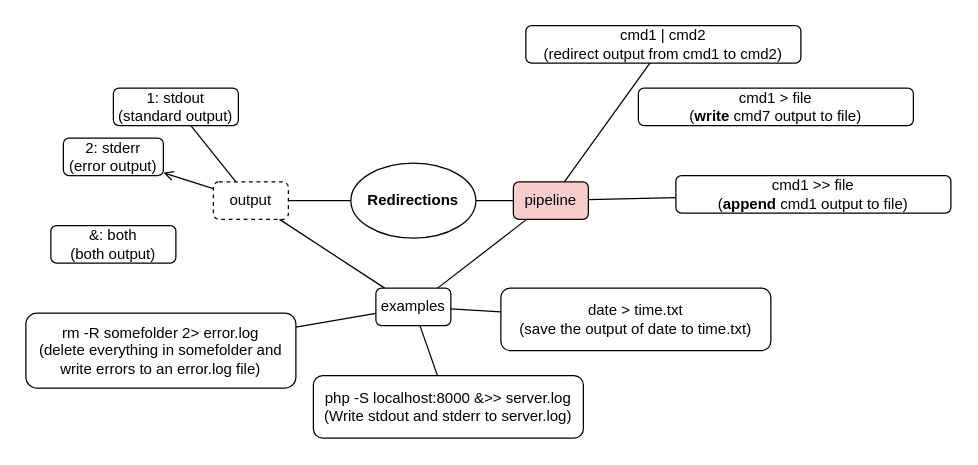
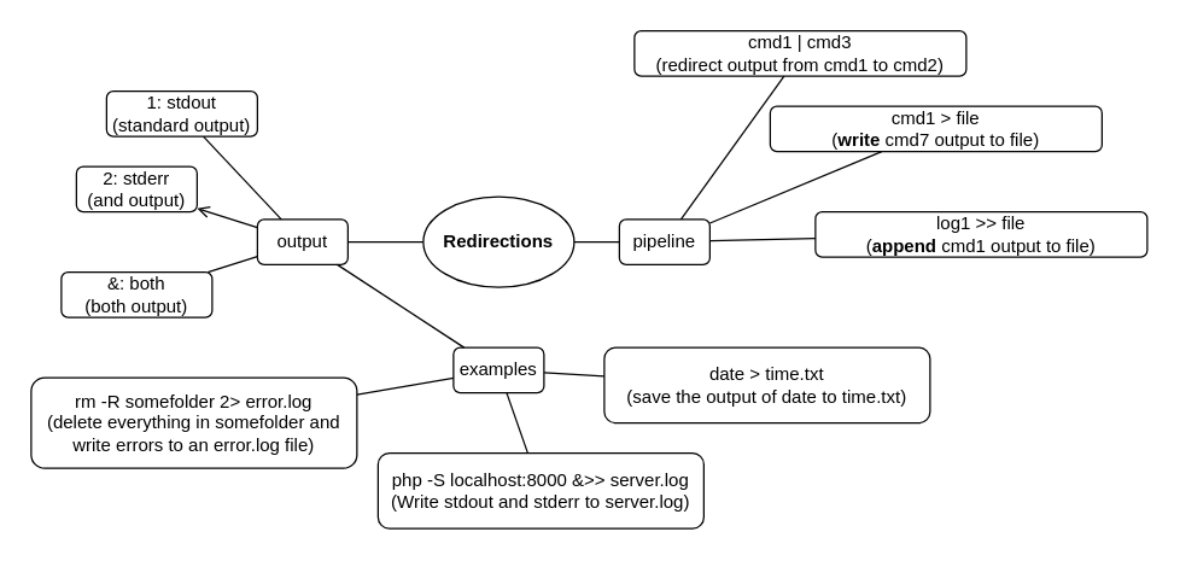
- <mxCell id="4" value="cmd1 | cmd2&lt;br&gt;(redirect output from cmd1 to cmd2)" style="rounded=1;whiteSpace=wrap;html=1;" vertex="1" parent="1"><mxGeometry x="420" y="20" width="220" height="30" as="geometry" /></mxCell>
+ <mxCell id="4" value="cmd1 | cmd3&lt;br&gt;(redirect output from cmd1 to cmd2)" style="rounded=1;whiteSpace=wrap;html=1;" vertex="1" parent="1"><mxGeometry x="420" y="20" width="220" height="30" as="geometry" /></mxCell>
- <mxCell id="8" value="1: stdout&lt;br&gt;(standard output)" style="rounded=1;whiteSpace=wrap;html=1;" vertex="1" parent="1"><mxGeometry x="90" y="70" width="100" height="30" as="geometry" /></mxCell>
+ <mxCell id="8" value="1: stdout&lt;br&gt;(standard output)" style="rounded=1;whiteSpace=wrap;html=1;" vertex="1" parent="1"><mxGeometry x="70" y="60" width="100" height="30" as="geometry" /></mxCell>
+ <mxCell id="20" value="" style="endArrow=none;html=1;" edge="1" parent="1" source="5" target="3"><mxGeometry width="50" height="50" relative="1" as="geometry"><mxPoint x="571.455" y="130" as="sourcePoint" /><mxPoint x="480" y="160.12" as="targetPoint" /></mxGeometry></mxCell>
- <mxCell id="9" value="2: stderr&lt;br&gt;(error output)" style="rounded=1;whiteSpace=wrap;html=1;" vertex="1" parent="1"><mxGeometry x="50" y="110" width="80" height="30" as="geometry" /></mxCell>
+ <mxCell id="9" value="2: stderr&lt;br&gt;(and output)" style="rounded=1;whiteSpace=wrap;html=1;" vertex="1" parent="1"><mxGeometry x="50" y="110" width="80" height="30" as="geometry" /></mxCell>
- <mxCell id="6" value="cmd1 &amp;gt;&amp;gt; file&lt;br&gt;(&lt;b&gt;append &lt;/b&gt;cmd1 output to file)" style="rounded=1;whiteSpace=wrap;html=1;" vertex="1" parent="1"><mxGeometry x="540" y="140" width="220" height="30" as="geometry" /></mxCell>
+ <mxCell id="6" value="log1 &amp;gt;&amp;gt; file&lt;br&gt;(&lt;b&gt;append &lt;/b&gt;cmd1 output to file)" style="rounded=1;whiteSpace=wrap;html=1;" vertex="1" parent="1"><mxGeometry x="540" y="140" width="220" height="30" as="geometry" /></mxCell>
- <mxCell id="7" value="output" style="rounded=1;whiteSpace=wrap;html=1;dashed=1;" vertex="1" parent="1"><mxGeometry x="170" y="145" width="60" height="30" as="geometry" /></mxCell>
+ <mxCell id="7" value="output" style="rounded=1;whiteSpace=wrap;html=1;" vertex="1" parent="1"><mxGeometry x="170" y="145" width="60" height="30" as="geometry" /></mxCell>
- <mxCell id="3" value="pipeline" style="rounded=1;whiteSpace=wrap;html=1;fillColor=#f8cecc;" vertex="1" parent="1"><mxGeometry x="410" y="145" width="60" height="30" as="geometry" /></mxCell>
+ <mxCell id="3" value="pipeline" style="rounded=1;whiteSpace=wrap;html=1;" vertex="1" parent="1"><mxGeometry x="410" y="145" width="60" height="30" as="geometry" /></mxCell>
+ <mxCell id="24" value="" style="endArrow=none;html=1;" edge="1" parent="1" source="7" target="15"><mxGeometry width="50" height="50" relative="1" as="geometry"><mxPoint x="180" y="168.5" as="sourcePoint" /><mxPoint x="150" y="167" as="targetPoint" /></mxGeometry></mxCell>
- <mxCell id="12" value="" style="endArrow=none;html=1;" edge="1" parent="1" source="10" target="3"><mxGeometry width="50" height="50" relative="1" as="geometry"><mxPoint x="317.059" y="240" as="sourcePoint" /><mxPoint x="232.941" y="185" as="targetPoint" /></mxGeometry></mxCell>
